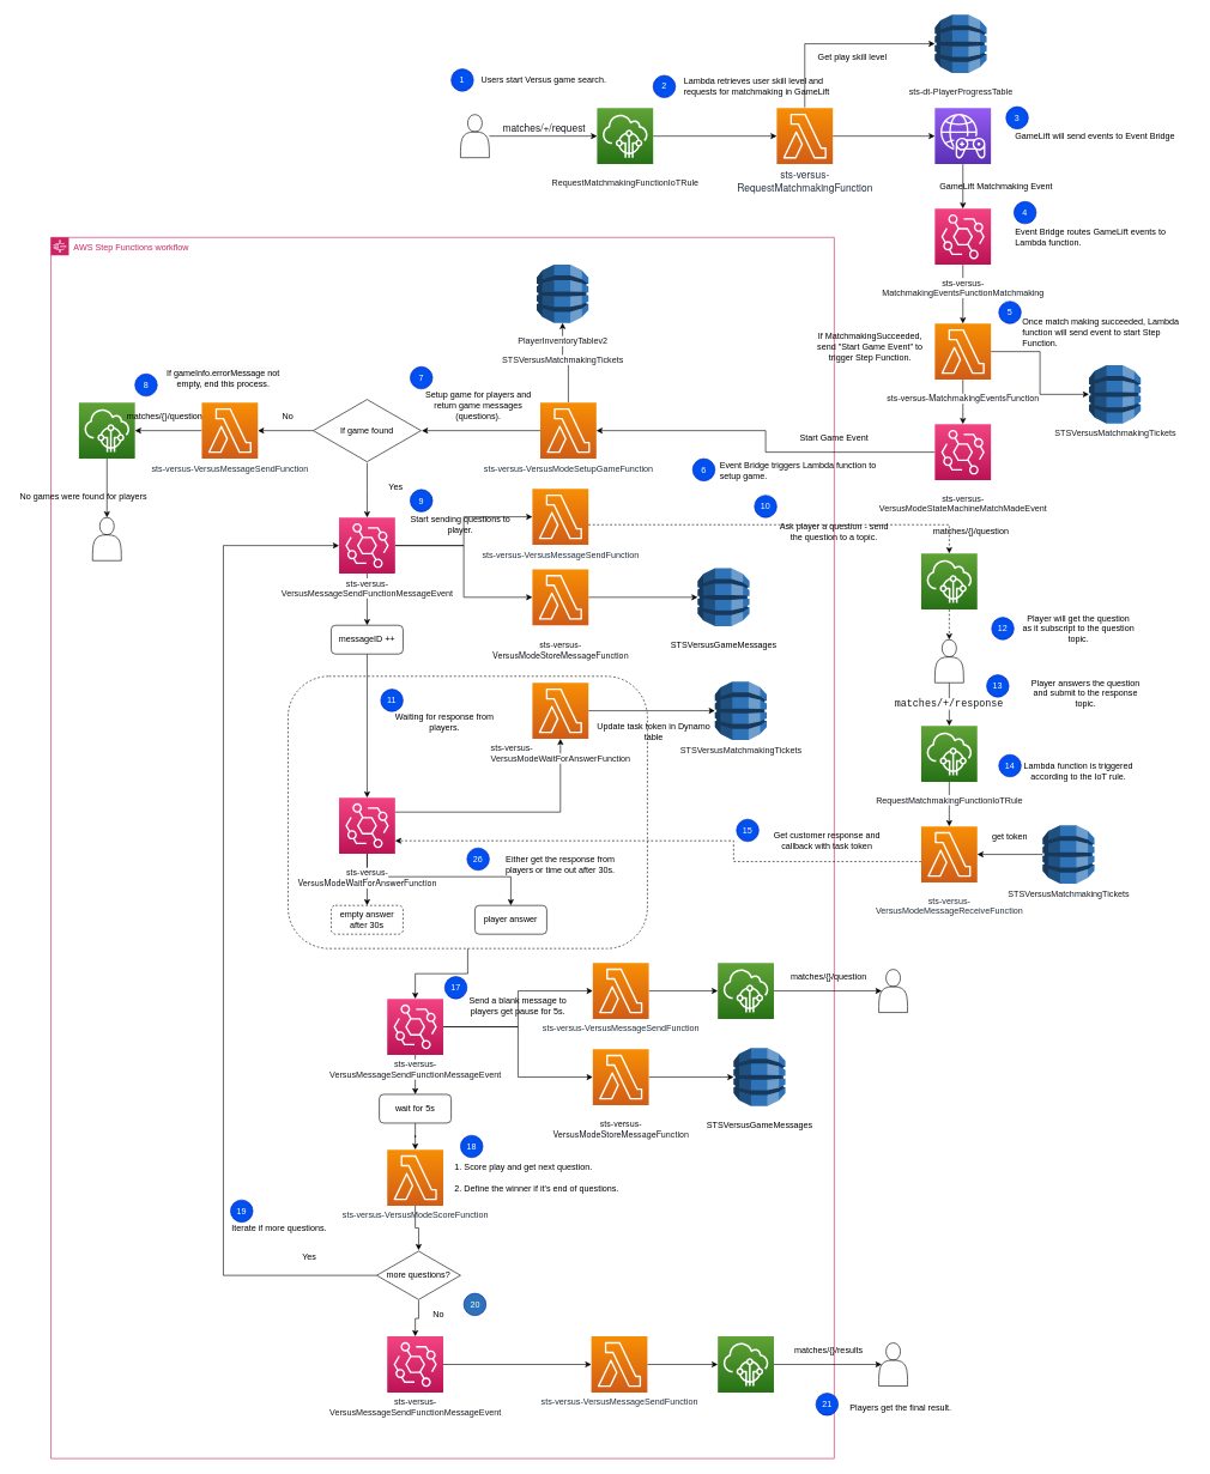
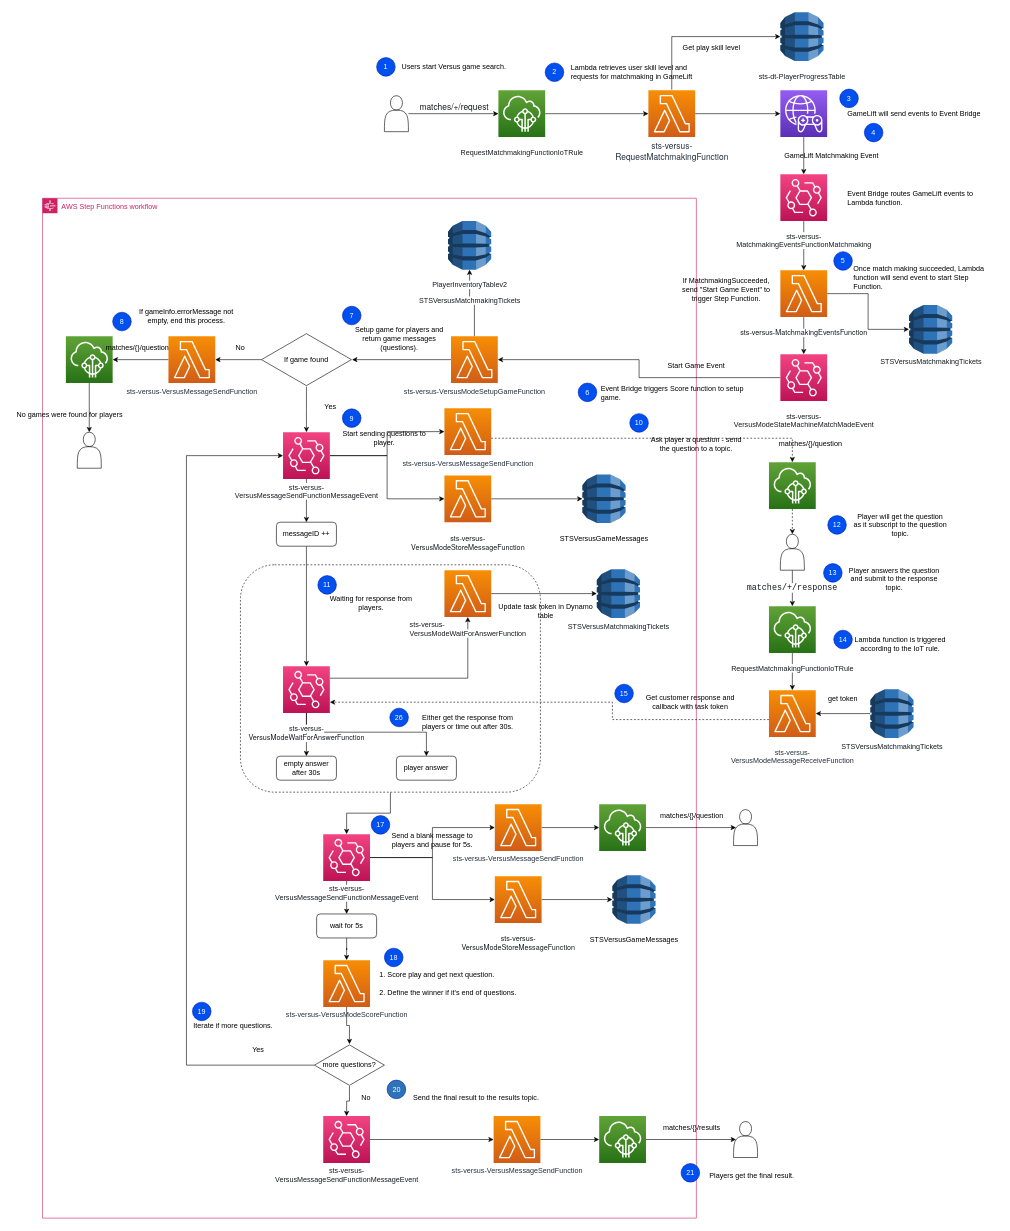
- <mxCell id="118" value="4" style="ellipse;whiteSpace=wrap;html=1;aspect=fixed;fillColor=#0050ef;strokeColor=#001DBC;fontColor=#ffffff;" parent="1" vertex="1"><mxGeometry x="1410" y="280" width="31" height="31" as="geometry" /></mxCell>
+ <mxCell id="118" value="4" style="ellipse;whiteSpace=wrap;html=1;aspect=fixed;fillColor=#0050ef;strokeColor=#001DBC;fontColor=#ffffff;" parent="1" vertex="1"><mxGeometry x="1440" y="205" width="31" height="31" as="geometry" /></mxCell>
- <mxCell id="120" value="Event Bridge triggers Lambda function to setup game." style="text;html=1;strokeColor=none;fillColor=none;align=left;verticalAlign=middle;whiteSpace=wrap;rounded=0;dashed=1;" parent="1" vertex="1"><mxGeometry x="999" y="644" width="241" height="20" as="geometry" /></mxCell>
+ <mxCell id="120" value="Event Bridge triggers Score function to setup game." style="text;html=1;strokeColor=none;fillColor=none;align=left;verticalAlign=middle;whiteSpace=wrap;rounded=0;dashed=1;" parent="1" vertex="1"><mxGeometry x="999" y="644" width="241" height="20" as="geometry" /></mxCell>
- <mxCell id="131" value="Player answers the question and submit to the response topic." style="text;html=1;strokeColor=none;fillColor=none;align=center;verticalAlign=middle;whiteSpace=wrap;rounded=0;" parent="1" vertex="1"><mxGeometry x="1430" y="950" width="160" height="30" as="geometry" /></mxCell>
+ <mxCell id="131" value="Player answers the question and submit to the response topic." style="text;html=1;strokeColor=none;fillColor=none;align=center;verticalAlign=middle;whiteSpace=wrap;rounded=0;" parent="1" vertex="1"><mxGeometry x="1410" y="950" width="160" height="30" as="geometry" /></mxCell>
- <mxCell id="51" value="empty answer after 30s" style="rounded=1;whiteSpace=wrap;html=1;dashed=1;" parent="1" vertex="1"><mxGeometry x="460" y="1260" width="100" height="40" as="geometry" /></mxCell>
+ <mxCell id="51" value="empty answer after 30s" style="rounded=1;whiteSpace=wrap;html=1;" parent="1" vertex="1"><mxGeometry x="460" y="1260" width="100" height="40" as="geometry" /></mxCell>
- <mxCell id="58" value="Send a blank message to players get pause for 5s." style="text;html=1;strokeColor=none;fillColor=none;align=center;verticalAlign=middle;whiteSpace=wrap;rounded=0;" parent="1" vertex="1"><mxGeometry x="640" y="1390" width="160" height="20" as="geometry" /></mxCell>
+ <mxCell id="58" value="Send a blank message to players and pause for 5s." style="text;html=1;strokeColor=none;fillColor=none;align=center;verticalAlign=middle;whiteSpace=wrap;rounded=0;" parent="1" vertex="1"><mxGeometry x="640" y="1390" width="160" height="20" as="geometry" /></mxCell>
+ <mxCell id="144" value="Send the final result to the results topic." style="text;html=1;strokeColor=none;fillColor=none;align=left;verticalAlign=middle;whiteSpace=wrap;rounded=0;" parent="1" vertex="1"><mxGeometry x="686" y="1820" width="240" height="20" as="geometry" /></mxCell>
